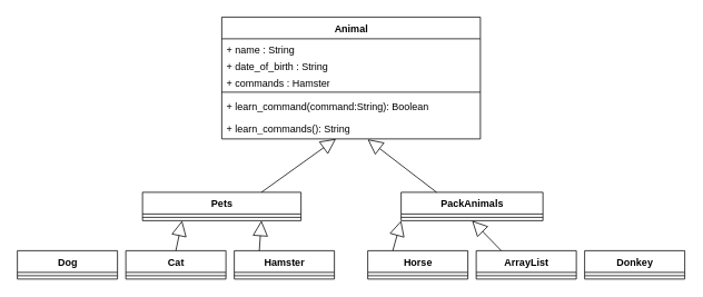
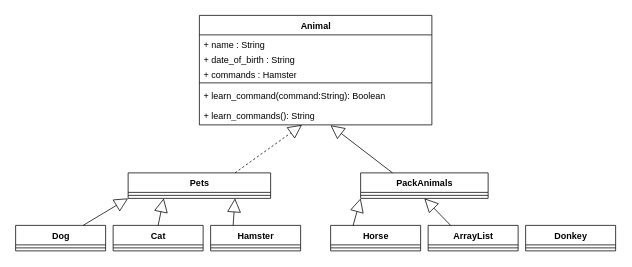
- <mxCell id="9" value="" style="endArrow=block;endSize=16;endFill=0;html=1;rounded=0;exitX=0.75;exitY=0;exitDx=0;exitDy=0;" parent="1" source="10" target="8" edge="1"><mxGeometry width="160" relative="1" as="geometry"><mxPoint x="250" y="260" as="sourcePoint" /><mxPoint x="370" y="340" as="targetPoint" /></mxGeometry></mxCell>
+ <mxCell id="9" value="" style="endArrow=block;endSize=16;endFill=0;html=1;rounded=0;exitX=0.75;exitY=0;exitDx=0;exitDy=0;dashed=1;" parent="1" source="10" target="8" edge="1"><mxGeometry width="160" relative="1" as="geometry"><mxPoint x="250" y="260" as="sourcePoint" /><mxPoint x="370" y="340" as="targetPoint" /></mxGeometry></mxCell>
+ <mxCell id="21" value="" style="endArrow=block;endSize=16;endFill=0;html=1;rounded=0;exitX=0.75;exitY=0;exitDx=0;exitDy=0;entryX=0;entryY=1;entryDx=0;entryDy=0;" parent="1" source="15" target="10" edge="1"><mxGeometry width="160" relative="1" as="geometry"><mxPoint x="322.5" y="240" as="sourcePoint" /><mxPoint x="411.851" y="176" as="targetPoint" /></mxGeometry></mxCell>
